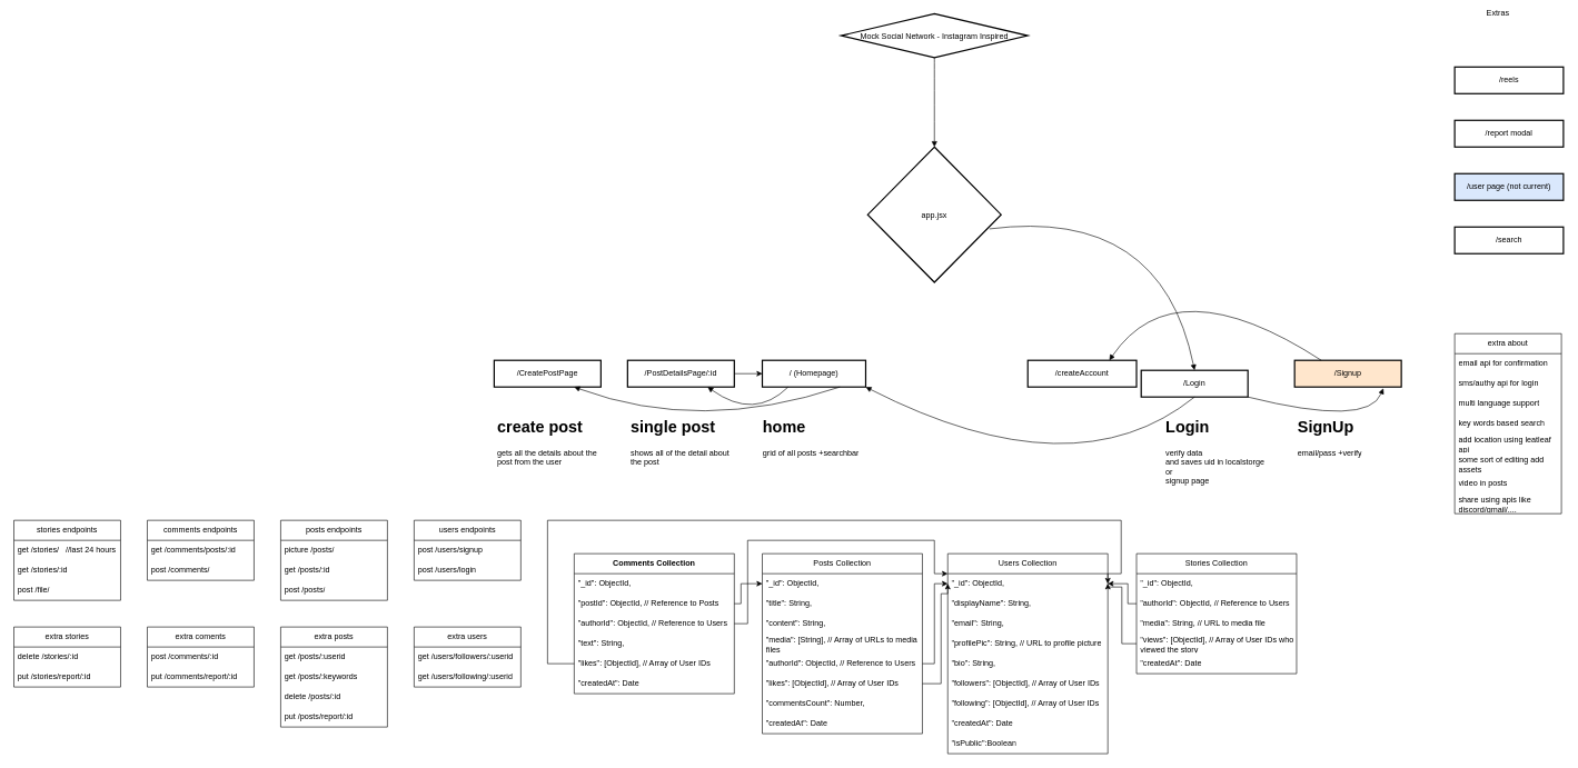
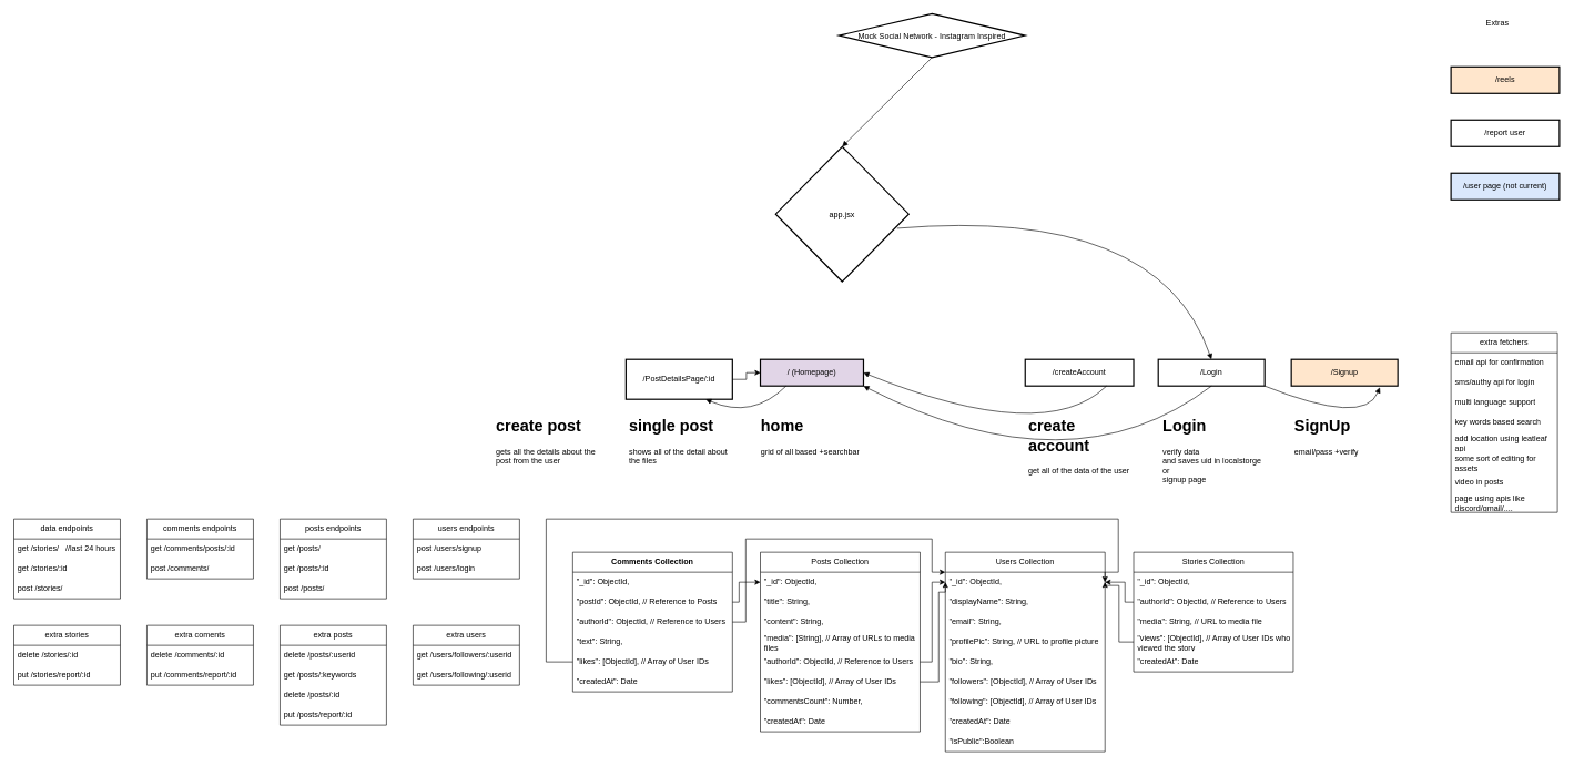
- <mxCell id="93" value="Extras" style="text;html=1;align=center;verticalAlign=middle;whiteSpace=wrap;rounded=0;" vertex="1" parent="1"><mxGeometry x="2215" y="5" width="60" height="30" as="geometry" /></mxCell>
+ <mxCell id="93" value="Extras" style="text;html=1;align=center;verticalAlign=middle;whiteSpace=wrap;rounded=0;" vertex="1" parent="1"><mxGeometry x="2220" y="20" width="60" height="30" as="geometry" /></mxCell>
- <mxCell id="92" value="/reels" style="whiteSpace=wrap;strokeWidth=2;" vertex="1" parent="1"><mxGeometry x="2180" y="100" width="163" height="40" as="geometry" /></mxCell>
+ <mxCell id="92" value="/reels" style="whiteSpace=wrap;strokeWidth=2;fillColor=#ffe6cc;" vertex="1" parent="1"><mxGeometry x="2180" y="100" width="163" height="40" as="geometry" /></mxCell>
- <mxCell id="94" value="/report modal" style="whiteSpace=wrap;strokeWidth=2;" vertex="1" parent="1"><mxGeometry x="2180" y="180" width="163" height="40" as="geometry" /></mxCell>
+ <mxCell id="94" value="/report user" style="whiteSpace=wrap;strokeWidth=2;" vertex="1" parent="1"><mxGeometry x="2180" y="180" width="163" height="40" as="geometry" /></mxCell>
- <mxCell id="3" value="app.jsx" style="rhombus;strokeWidth=2;whiteSpace=wrap;" parent="1" vertex="1"><mxGeometry x="1300" y="220" width="200" height="203" as="geometry" /></mxCell>
+ <mxCell id="3" value="app.jsx" style="rhombus;strokeWidth=2;whiteSpace=wrap;" parent="1" vertex="1"><mxGeometry x="1165" y="220" width="200" height="203" as="geometry" /></mxCell>
- <mxCell id="96" value="/search" style="whiteSpace=wrap;strokeWidth=2;" vertex="1" parent="1"><mxGeometry x="2180" y="340" width="163" height="40" as="geometry" /></mxCell>
- <mxCell id="53" value="" style="curved=1;startArrow=none;endArrow=block;exitX=0.25;exitY=0;entryX=0.75;entryY=0;exitDx=0;exitDy=0;entryDx=0;entryDy=0;" parent="1" source="4" target="12" edge="1"><mxGeometry relative="1" as="geometry"><Array as="points"><mxPoint x="1760" y="397" /></Array><mxPoint x="1870" y="380" as="sourcePoint" /><mxPoint x="1689" y="497" as="targetPoint" /></mxGeometry></mxCell>
- <mxCell id="97" value="extra about" style="swimlane;fontStyle=0;childLayout=stackLayout;horizontal=1;startSize=30;horizontalStack=0;resizeParent=1;resizeParentMax=0;resizeLast=0;collapsible=1;marginBottom=0;whiteSpace=wrap;html=1;" vertex="1" parent="1"><mxGeometry x="2180" y="500" width="160" height="270" as="geometry" /></mxCell>
+ <mxCell id="97" value="extra fetchers" style="swimlane;fontStyle=0;childLayout=stackLayout;horizontal=1;startSize=30;horizontalStack=0;resizeParent=1;resizeParentMax=0;resizeLast=0;collapsible=1;marginBottom=0;whiteSpace=wrap;html=1;" vertex="1" parent="1"><mxGeometry x="2180" y="500" width="160" height="270" as="geometry" /></mxCell>
- <mxCell id="9" value="/CreatePostPage" style="whiteSpace=wrap;strokeWidth=2;" parent="1" vertex="1"><mxGeometry x="740" y="540" width="160" height="40" as="geometry" /></mxCell>
- <mxCell id="8" value="/PostDetailsPage/:id" style="whiteSpace=wrap;strokeWidth=2;" parent="1" vertex="1"><mxGeometry x="940" y="540" width="160" height="40" as="geometry" /></mxCell>
+ <mxCell id="8" value="/PostDetailsPage/:id" style="whiteSpace=wrap;strokeWidth=2;" parent="1" vertex="1"><mxGeometry x="940" y="540" width="160" height="60" as="geometry" /></mxCell>
- <mxCell id="6" value="/ (Homepage)" style="whiteSpace=wrap;strokeWidth=2;" parent="1" vertex="1"><mxGeometry x="1142" y="540" width="155" height="40" as="geometry" /></mxCell>
+ <mxCell id="6" value="/ (Homepage)" style="whiteSpace=wrap;strokeWidth=2;fillColor=#e1d5e7;" parent="1" vertex="1"><mxGeometry x="1142" y="540" width="155" height="40" as="geometry" /></mxCell>
- <mxCell id="5" value="/Login" style="whiteSpace=wrap;strokeWidth=2;" parent="1" vertex="1"><mxGeometry x="1710" y="555" width="160" height="40" as="geometry" /></mxCell>
+ <mxCell id="5" value="/Login" style="whiteSpace=wrap;strokeWidth=2;" parent="1" vertex="1"><mxGeometry x="1740" y="540" width="160" height="40" as="geometry" /></mxCell>
+ <mxCell id="55" value="" style="curved=1;startArrow=none;endArrow=block;exitX=0.75;exitY=1;entryX=1;entryY=0.5;exitDx=0;exitDy=0;entryDx=0;entryDy=0;" parent="1" source="12" target="6" edge="1"><mxGeometry relative="1" as="geometry"><Array as="points"><mxPoint x="1570" y="670" /></Array><mxPoint x="1830" y="590" as="sourcePoint" /><mxPoint x="1307" y="590" as="targetPoint" /></mxGeometry></mxCell>
- <mxCell id="58" value="" style="curved=1;startArrow=none;endArrow=block;exitX=0.75;exitY=1;entryX=0.75;entryY=1;exitDx=0;exitDy=0;entryDx=0;entryDy=0;" parent="1" source="6" target="9" edge="1"><mxGeometry relative="1" as="geometry"><Array as="points"><mxPoint x="1050" y="650" /></Array><mxPoint x="1191" y="590" as="sourcePoint" /><mxPoint x="1070" y="590" as="targetPoint" /></mxGeometry></mxCell>
- <mxCell id="63" value="&lt;h1 style=&quot;margin-top: 0px;&quot;&gt;single post&lt;/h1&gt;&lt;p&gt;shows all of the detail about the post&lt;/p&gt;" style="text;html=1;whiteSpace=wrap;overflow=hidden;rounded=0;" parent="1" vertex="1"><mxGeometry x="943" y="620" width="157" height="110" as="geometry" /></mxCell>
+ <mxCell id="63" value="&lt;h1 style=&quot;margin-top: 0px;&quot;&gt;single post&lt;/h1&gt;&lt;p&gt;shows all of the detail about the files&lt;/p&gt;" style="text;html=1;whiteSpace=wrap;overflow=hidden;rounded=0;" parent="1" vertex="1"><mxGeometry x="943" y="620" width="157" height="110" as="geometry" /></mxCell>
- <mxCell id="61" value="&lt;h1 style=&quot;margin-top: 0px;&quot;&gt;home&lt;/h1&gt;&lt;p&gt;grid of all posts +searchbar&lt;/p&gt;" style="text;html=1;whiteSpace=wrap;overflow=hidden;rounded=0;" parent="1" vertex="1"><mxGeometry x="1141" y="620" width="157" height="110" as="geometry" /></mxCell>
+ <mxCell id="61" value="&lt;h1 style=&quot;margin-top: 0px;&quot;&gt;home&lt;/h1&gt;&lt;p&gt;grid of all based +searchbar&lt;/p&gt;" style="text;html=1;whiteSpace=wrap;overflow=hidden;rounded=0;" parent="1" vertex="1"><mxGeometry x="1141" y="620" width="157" height="110" as="geometry" /></mxCell>
+ <mxCell id="60" value="&lt;h1 style=&quot;margin-top: 0px;&quot;&gt;create account&lt;/h1&gt;&lt;p&gt;get all of the data of the user&lt;/p&gt;" style="text;html=1;whiteSpace=wrap;overflow=hidden;rounded=0;" parent="1" vertex="1"><mxGeometry x="1543" y="620" width="157" height="110" as="geometry" /></mxCell>
- <mxCell id="103" value="some sort of editing add assets" style="text;strokeColor=none;fillColor=none;align=left;verticalAlign=middle;spacingLeft=4;spacingRight=4;overflow=hidden;points=[[0,0.5],[1,0.5]];portConstraint=eastwest;rotatable=0;whiteSpace=wrap;html=1;" vertex="1" parent="97"><mxGeometry y="180" width="160" height="30" as="geometry" /></mxCell>
+ <mxCell id="103" value="some sort of editing for assets" style="text;strokeColor=none;fillColor=none;align=left;verticalAlign=middle;spacingLeft=4;spacingRight=4;overflow=hidden;points=[[0,0.5],[1,0.5]];portConstraint=eastwest;rotatable=0;whiteSpace=wrap;html=1;" vertex="1" parent="97"><mxGeometry y="180" width="160" height="30" as="geometry" /></mxCell>
- <mxCell id="105" value="share using apis like discord/gmail/...." style="text;strokeColor=none;fillColor=none;align=left;verticalAlign=middle;spacingLeft=4;spacingRight=4;overflow=hidden;points=[[0,0.5],[1,0.5]];portConstraint=eastwest;rotatable=0;whiteSpace=wrap;html=1;" vertex="1" parent="97"><mxGeometry y="240" width="160" height="30" as="geometry" /></mxCell>
+ <mxCell id="105" value="page using apis like discord/gmail/...." style="text;strokeColor=none;fillColor=none;align=left;verticalAlign=middle;spacingLeft=4;spacingRight=4;overflow=hidden;points=[[0,0.5],[1,0.5]];portConstraint=eastwest;rotatable=0;whiteSpace=wrap;html=1;" vertex="1" parent="97"><mxGeometry y="240" width="160" height="30" as="geometry" /></mxCell>
- <mxCell id="74" value="stories endpoints" style="swimlane;fontStyle=0;childLayout=stackLayout;horizontal=1;startSize=30;horizontalStack=0;resizeParent=1;resizeParentMax=0;resizeLast=0;collapsible=1;marginBottom=0;whiteSpace=wrap;html=1;" vertex="1" parent="1"><mxGeometry x="20" y="780" width="160" height="120" as="geometry" /></mxCell>
+ <mxCell id="74" value="data endpoints" style="swimlane;fontStyle=0;childLayout=stackLayout;horizontal=1;startSize=30;horizontalStack=0;resizeParent=1;resizeParentMax=0;resizeLast=0;collapsible=1;marginBottom=0;whiteSpace=wrap;html=1;" vertex="1" parent="1"><mxGeometry x="20" y="780" width="160" height="120" as="geometry" /></mxCell>
- <mxCell id="68" value="picture /posts/" style="text;strokeColor=none;fillColor=none;align=left;verticalAlign=middle;spacingLeft=4;spacingRight=4;overflow=hidden;points=[[0,0.5],[1,0.5]];portConstraint=eastwest;rotatable=0;whiteSpace=wrap;html=1;" vertex="1" parent="67"><mxGeometry y="30" width="160" height="30" as="geometry" /></mxCell>
+ <mxCell id="68" value="get /posts/" style="text;strokeColor=none;fillColor=none;align=left;verticalAlign=middle;spacingLeft=4;spacingRight=4;overflow=hidden;points=[[0,0.5],[1,0.5]];portConstraint=eastwest;rotatable=0;whiteSpace=wrap;html=1;" vertex="1" parent="67"><mxGeometry y="30" width="160" height="30" as="geometry" /></mxCell>
- <mxCell id="77" value="post /file/" style="text;strokeColor=none;fillColor=none;align=left;verticalAlign=middle;spacingLeft=4;spacingRight=4;overflow=hidden;points=[[0,0.5],[1,0.5]];portConstraint=eastwest;rotatable=0;whiteSpace=wrap;html=1;" vertex="1" parent="74"><mxGeometry y="90" width="160" height="30" as="geometry" /></mxCell>
+ <mxCell id="77" value="post /stories/" style="text;strokeColor=none;fillColor=none;align=left;verticalAlign=middle;spacingLeft=4;spacingRight=4;overflow=hidden;points=[[0,0.5],[1,0.5]];portConstraint=eastwest;rotatable=0;whiteSpace=wrap;html=1;" vertex="1" parent="74"><mxGeometry y="90" width="160" height="30" as="geometry" /></mxCell>
- <mxCell id="87" value="post /comments/:id" style="text;strokeColor=none;fillColor=none;align=left;verticalAlign=middle;spacingLeft=4;spacingRight=4;overflow=hidden;points=[[0,0.5],[1,0.5]];portConstraint=eastwest;rotatable=0;whiteSpace=wrap;html=1;" vertex="1" parent="86"><mxGeometry y="30" width="160" height="30" as="geometry" /></mxCell>
+ <mxCell id="87" value="delete /comments/:id" style="text;strokeColor=none;fillColor=none;align=left;verticalAlign=middle;spacingLeft=4;spacingRight=4;overflow=hidden;points=[[0,0.5],[1,0.5]];portConstraint=eastwest;rotatable=0;whiteSpace=wrap;html=1;" vertex="1" parent="86"><mxGeometry y="30" width="160" height="30" as="geometry" /></mxCell>
- <mxCell id="79" value="get /posts/:userid" style="text;strokeColor=none;fillColor=none;align=left;verticalAlign=middle;spacingLeft=4;spacingRight=4;overflow=hidden;points=[[0,0.5],[1,0.5]];portConstraint=eastwest;rotatable=0;whiteSpace=wrap;html=1;" vertex="1" parent="78"><mxGeometry y="30" width="160" height="30" as="geometry" /></mxCell>
+ <mxCell id="79" value="delete /posts/:userid" style="text;strokeColor=none;fillColor=none;align=left;verticalAlign=middle;spacingLeft=4;spacingRight=4;overflow=hidden;points=[[0,0.5],[1,0.5]];portConstraint=eastwest;rotatable=0;whiteSpace=wrap;html=1;" vertex="1" parent="78"><mxGeometry y="30" width="160" height="30" as="geometry" /></mxCell>
